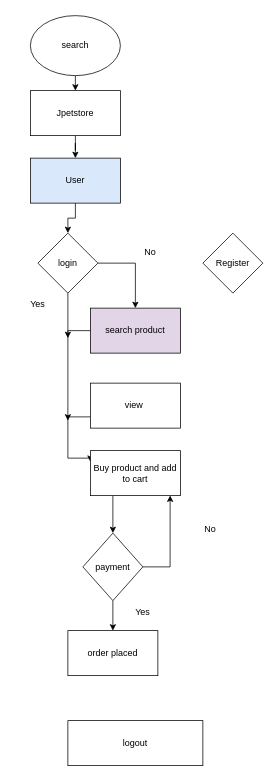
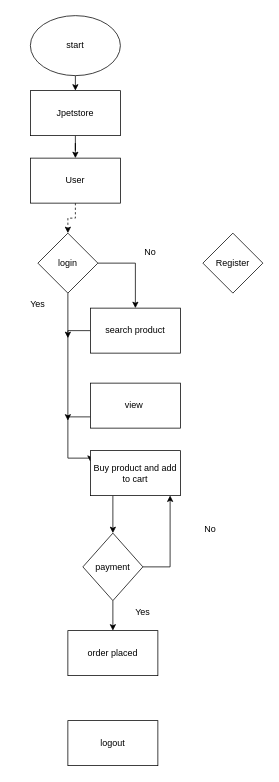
- <mxCell id="3" value="search" style="ellipse;whiteSpace=wrap;html=1;" vertex="1" parent="1"><mxGeometry x="40" y="20" width="120" height="80" as="geometry" /></mxCell>
+ <mxCell id="3" value="start" style="ellipse;whiteSpace=wrap;html=1;" vertex="1" parent="1"><mxGeometry x="40" y="20" width="120" height="80" as="geometry" /></mxCell>
- <mxCell id="5" value="User" style="rounded=0;whiteSpace=wrap;html=1;fillColor=#dae8fc;" vertex="1" parent="1"><mxGeometry x="40" y="210" width="120" height="60" as="geometry" /></mxCell>
+ <mxCell id="5" value="User" style="rounded=0;whiteSpace=wrap;html=1;" vertex="1" parent="1"><mxGeometry x="40" y="210" width="120" height="60" as="geometry" /></mxCell>
- <mxCell id="4" style="edgeStyle=orthogonalEdgeStyle;rounded=0;orthogonalLoop=1;jettySize=auto;html=1;exitX=0.5;exitY=1;exitDx=0;exitDy=0;" edge="1" parent="1" source="5" target="8"><mxGeometry relative="1" as="geometry" /></mxCell>
+ <mxCell id="4" style="edgeStyle=orthogonalEdgeStyle;rounded=0;orthogonalLoop=1;jettySize=auto;html=1;exitX=0.5;exitY=1;exitDx=0;exitDy=0;dashed=1;" edge="1" parent="1" source="5" target="8"><mxGeometry relative="1" as="geometry" /></mxCell>
- <mxCell id="11" value="search product" style="rounded=0;whiteSpace=wrap;html=1;fillColor=#e1d5e7;" vertex="1" parent="1"><mxGeometry x="120" y="410" width="120" height="60" as="geometry" /></mxCell>
+ <mxCell id="11" value="search product" style="rounded=0;whiteSpace=wrap;html=1;" vertex="1" parent="1"><mxGeometry x="120" y="410" width="120" height="60" as="geometry" /></mxCell>
- <mxCell id="19" value="logout" style="rounded=0;whiteSpace=wrap;html=1;" vertex="1" parent="1"><mxGeometry x="90" y="960" width="180" height="60" as="geometry" /></mxCell>
+ <mxCell id="19" value="logout" style="rounded=0;whiteSpace=wrap;html=1;" vertex="1" parent="1"><mxGeometry x="90" y="960" width="120" height="60" as="geometry" /></mxCell>
